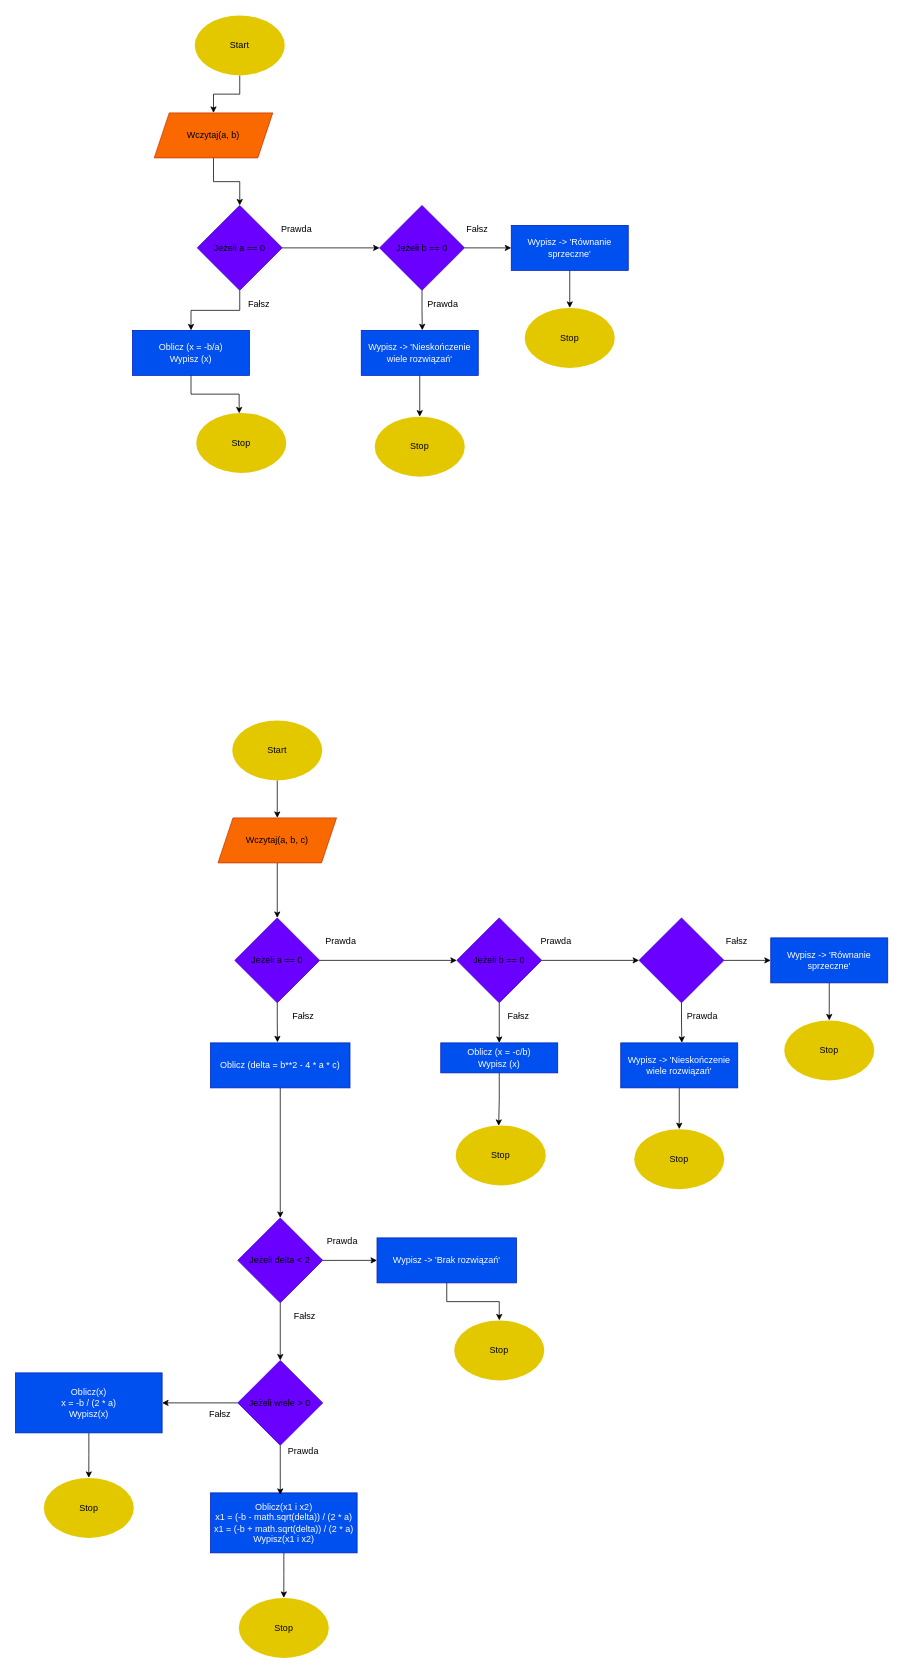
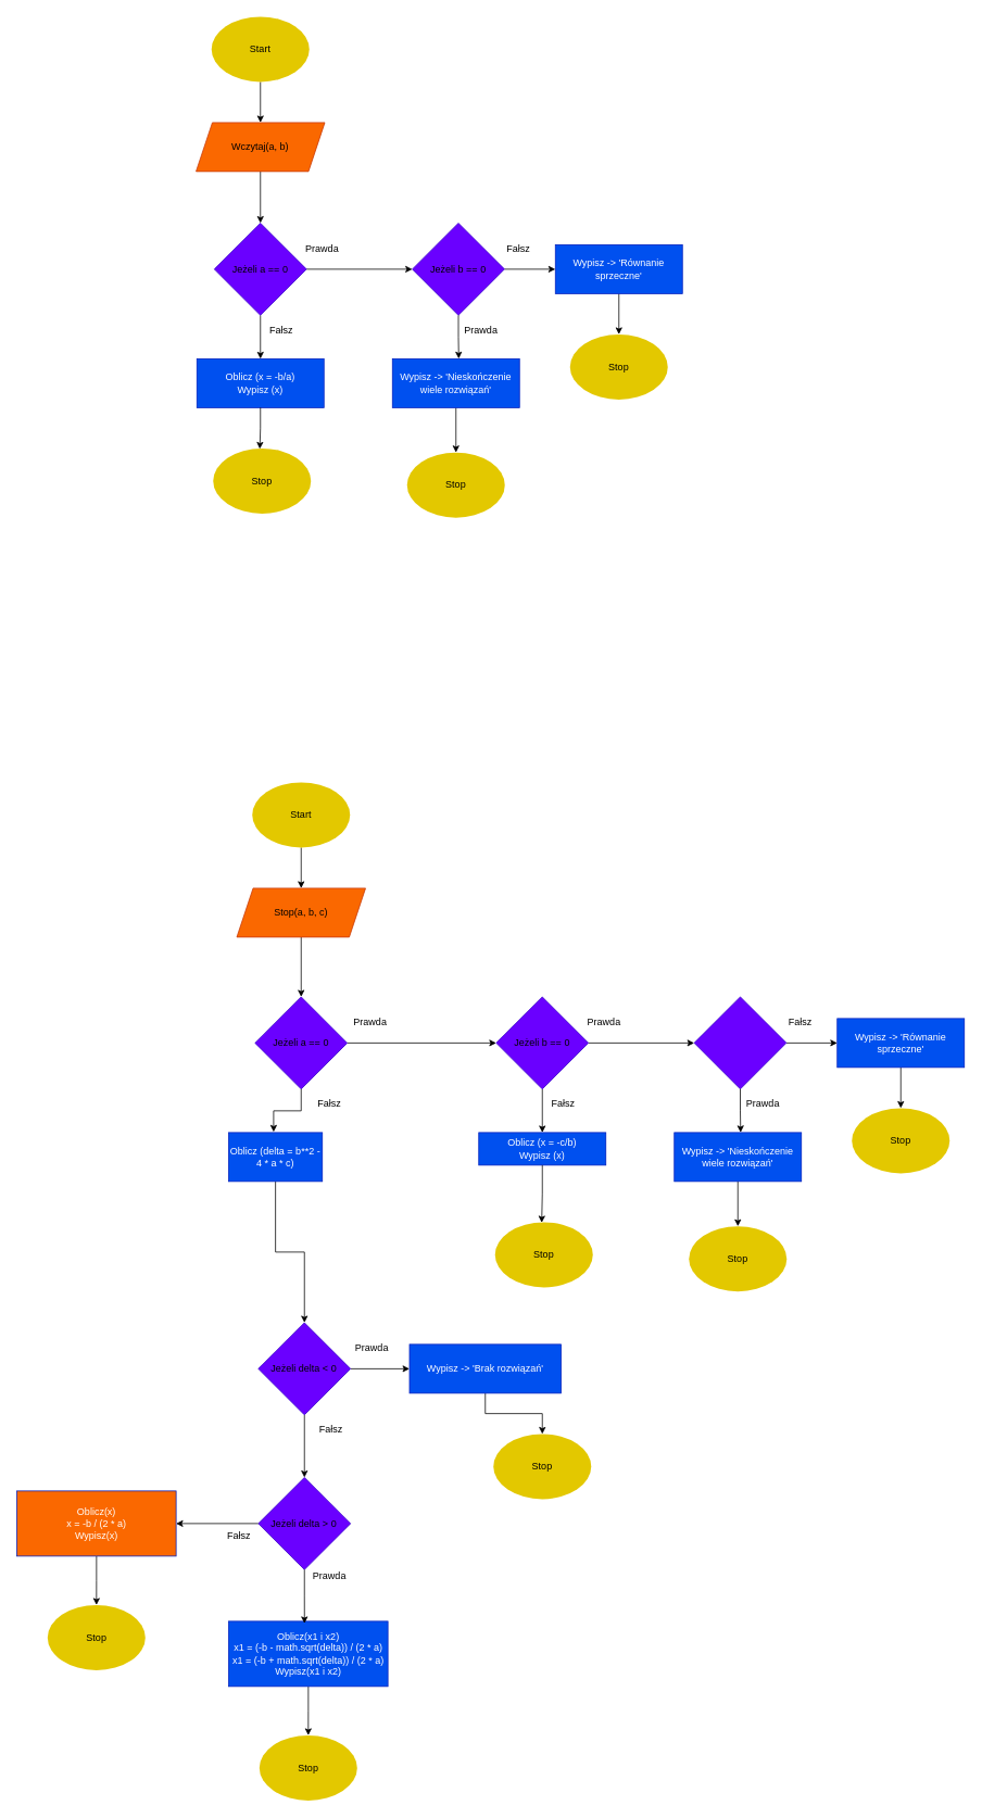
- <mxCell id="17" value="Wczytaj(a, b)" style="shape=parallelogram;perimeter=parallelogramPerimeter;whiteSpace=wrap;html=1;fixedSize=1;fillColor=#fa6800;strokeColor=#C73500;fontColor=#000000;" vertex="1" parent="1"><mxGeometry x="205" y="150" width="158" height="60" as="geometry" /></mxCell>
+ <mxCell id="17" value="Wczytaj(a, b)" style="shape=parallelogram;perimeter=parallelogramPerimeter;whiteSpace=wrap;html=1;fixedSize=1;fillColor=#fa6800;strokeColor=#C73500;fontColor=#000000;" vertex="1" parent="1"><mxGeometry x="240" y="150" width="158" height="60" as="geometry" /></mxCell>
- <mxCell id="22" value="Oblicz (x = -b/a)&lt;div&gt;Wypisz (x)&lt;/div&gt;" style="rounded=0;whiteSpace=wrap;html=1;fillColor=#0050ef;fontColor=#ffffff;strokeColor=#001DBC;" vertex="1" parent="1"><mxGeometry x="176" y="440" width="156" height="60" as="geometry" /></mxCell>
+ <mxCell id="22" value="Oblicz (x = -b/a)&lt;div&gt;Wypisz (x)&lt;/div&gt;" style="rounded=0;whiteSpace=wrap;html=1;fillColor=#0050ef;fontColor=#ffffff;strokeColor=#001DBC;" vertex="1" parent="1"><mxGeometry x="241" y="440" width="156" height="60" as="geometry" /></mxCell>
- <mxCell id="28" value="Wczytaj(a, b, c)" style="shape=parallelogram;perimeter=parallelogramPerimeter;whiteSpace=wrap;html=1;fixedSize=1;fillColor=#fa6800;strokeColor=#C73500;fontColor=#000000;" vertex="1" parent="1"><mxGeometry x="290" y="1090" width="158" height="60" as="geometry" /></mxCell>
+ <mxCell id="28" value="Stop(a, b, c)" style="shape=parallelogram;perimeter=parallelogramPerimeter;whiteSpace=wrap;html=1;fixedSize=1;fillColor=#fa6800;strokeColor=#C73500;fontColor=#000000;" vertex="1" parent="1"><mxGeometry x="290" y="1090" width="158" height="60" as="geometry" /></mxCell>
- <mxCell id="57" value="Oblicz (delta = b**2 - 4 * a * c)" style="rounded=0;whiteSpace=wrap;html=1;fillColor=#0050ef;fontColor=#ffffff;strokeColor=#001DBC;" vertex="1" parent="1"><mxGeometry x="280" y="1390" width="186" height="60" as="geometry" /></mxCell>
+ <mxCell id="57" value="Oblicz (delta = b**2 - 4 * a * c)" style="rounded=0;whiteSpace=wrap;html=1;fillColor=#0050ef;fontColor=#ffffff;strokeColor=#001DBC;" vertex="1" parent="1"><mxGeometry x="280" y="1390" width="115" height="60" as="geometry" /></mxCell>
- <mxCell id="62" value="&lt;font style=&quot;color: light-dark(rgb(0, 0, 0), rgb(0, 0, 0));&quot;&gt;Jeżeli delta &amp;lt; 2&lt;/font&gt;" style="text;html=1;whiteSpace=wrap;align=center;verticalAlign=middle;rounded=0;" vertex="1" parent="1"><mxGeometry x="330" y="1665" width="85" height="30" as="geometry" /></mxCell>
+ <mxCell id="62" value="&lt;font style=&quot;color: light-dark(rgb(0, 0, 0), rgb(0, 0, 0));&quot;&gt;Jeżeli delta &amp;lt; 0&lt;/font&gt;" style="text;html=1;whiteSpace=wrap;align=center;verticalAlign=middle;rounded=0;" vertex="1" parent="1"><mxGeometry x="330" y="1665" width="85" height="30" as="geometry" /></mxCell>
- <mxCell id="77" value="&lt;div&gt;Oblicz(x)&lt;/div&gt;x = -b / (2 * a)&lt;br&gt;&lt;div&gt;Wypisz(x)&lt;/div&gt;" style="rounded=0;whiteSpace=wrap;html=1;fillColor=#0050ef;fontColor=#ffffff;strokeColor=#001DBC;" vertex="1" parent="1"><mxGeometry x="20" y="1830" width="195.5" height="80" as="geometry" /></mxCell>
+ <mxCell id="77" value="&lt;div&gt;Oblicz(x)&lt;/div&gt;x = -b / (2 * a)&lt;br&gt;&lt;div&gt;Wypisz(x)&lt;/div&gt;" style="rounded=0;whiteSpace=wrap;html=1;fillColor=#fa6800;fontColor=#ffffff;strokeColor=#001DBC;" vertex="1" parent="1"><mxGeometry x="20" y="1830" width="195.5" height="80" as="geometry" /></mxCell>
- <mxCell id="68" value="&lt;font style=&quot;color: light-dark(rgb(0, 0, 0), rgb(0, 0, 0));&quot;&gt;Jeżeli wiele &amp;gt; 0&lt;/font&gt;" style="text;html=1;whiteSpace=wrap;align=center;verticalAlign=middle;rounded=0;" vertex="1" parent="1"><mxGeometry x="330" y="1855" width="85" height="30" as="geometry" /></mxCell>
+ <mxCell id="68" value="&lt;font style=&quot;color: light-dark(rgb(0, 0, 0), rgb(0, 0, 0));&quot;&gt;Jeżeli delta &amp;gt; 0&lt;/font&gt;" style="text;html=1;whiteSpace=wrap;align=center;verticalAlign=middle;rounded=0;" vertex="1" parent="1"><mxGeometry x="330" y="1855" width="85" height="30" as="geometry" /></mxCell>
